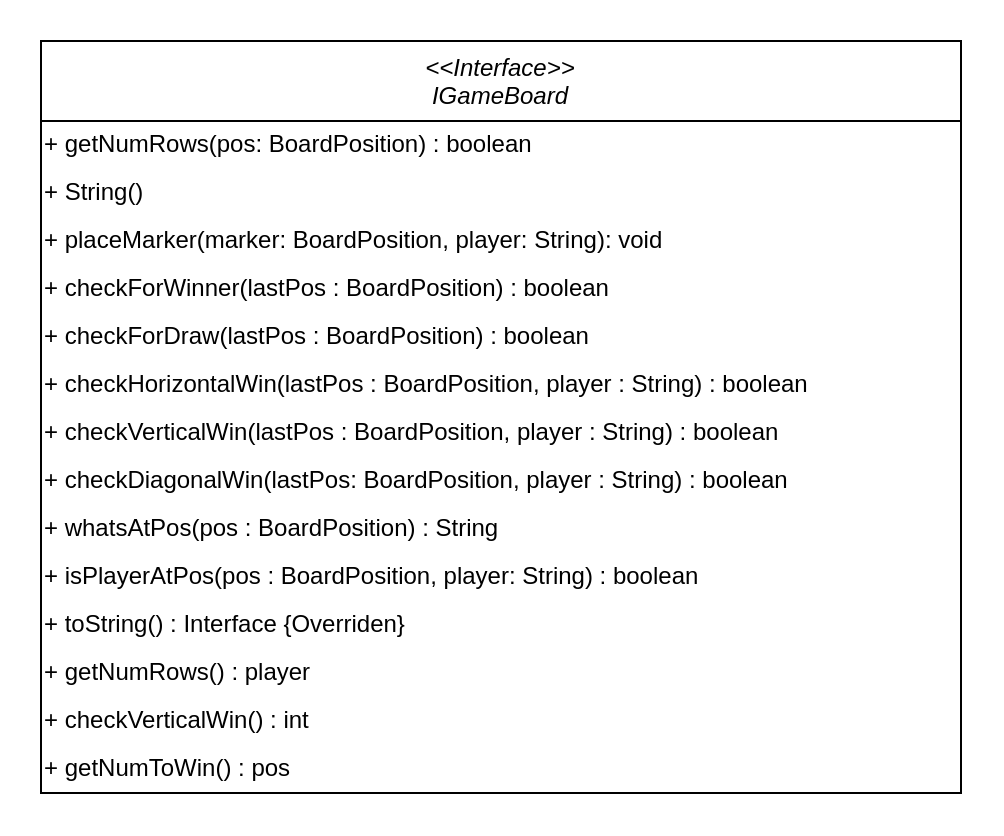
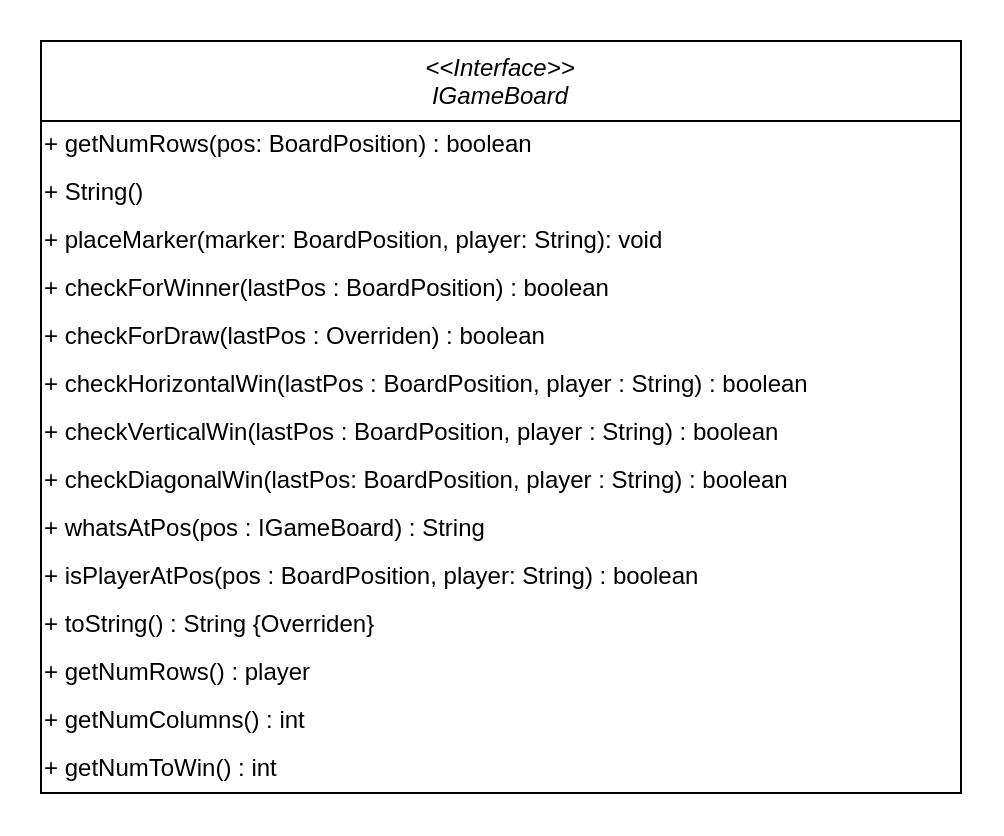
- <mxCell id="7" value="+ checkForDraw(lastPos : BoardPosition) : boolean" style="text;html=1;strokeColor=none;fillColor=none;align=left;verticalAlign=middle;whiteSpace=wrap;rounded=0;" vertex="1" parent="2"><mxGeometry y="136" width="460" height="24" as="geometry" /></mxCell>
+ <mxCell id="7" value="+ checkForDraw(lastPos : Overriden) : boolean" style="text;html=1;strokeColor=none;fillColor=none;align=left;verticalAlign=middle;whiteSpace=wrap;rounded=0;" vertex="1" parent="2"><mxGeometry y="136" width="460" height="24" as="geometry" /></mxCell>
- <mxCell id="11" value="+ whatsAtPos(pos : BoardPosition) : String" style="text;html=1;strokeColor=none;fillColor=none;align=left;verticalAlign=middle;whiteSpace=wrap;rounded=0;" vertex="1" parent="2"><mxGeometry y="232" width="460" height="24" as="geometry" /></mxCell>
+ <mxCell id="11" value="+ whatsAtPos(pos : IGameBoard) : String" style="text;html=1;strokeColor=none;fillColor=none;align=left;verticalAlign=middle;whiteSpace=wrap;rounded=0;" vertex="1" parent="2"><mxGeometry y="232" width="460" height="24" as="geometry" /></mxCell>
- <mxCell id="13" value="+ toString() : Interface {Overriden}" style="text;html=1;strokeColor=none;fillColor=none;align=left;verticalAlign=middle;whiteSpace=wrap;rounded=0;" vertex="1" parent="2"><mxGeometry y="280" width="460" height="24" as="geometry" /></mxCell>
+ <mxCell id="13" value="+ toString() : String {Overriden}" style="text;html=1;strokeColor=none;fillColor=none;align=left;verticalAlign=middle;whiteSpace=wrap;rounded=0;" vertex="1" parent="2"><mxGeometry y="280" width="460" height="24" as="geometry" /></mxCell>
- <mxCell id="15" value="+ checkVerticalWin() : int" style="text;html=1;strokeColor=none;fillColor=none;align=left;verticalAlign=middle;whiteSpace=wrap;rounded=0;" vertex="1" parent="2"><mxGeometry y="328" width="460" height="24" as="geometry" /></mxCell>
+ <mxCell id="15" value="+ getNumColumns() : int" style="text;html=1;strokeColor=none;fillColor=none;align=left;verticalAlign=middle;whiteSpace=wrap;rounded=0;" vertex="1" parent="2"><mxGeometry y="328" width="460" height="24" as="geometry" /></mxCell>
- <mxCell id="16" value="+ getNumToWin() : pos" style="text;html=1;strokeColor=none;fillColor=none;align=left;verticalAlign=middle;whiteSpace=wrap;rounded=0;" vertex="1" parent="2"><mxGeometry y="352" width="460" height="24" as="geometry" /></mxCell>
+ <mxCell id="16" value="+ getNumToWin() : int" style="text;html=1;strokeColor=none;fillColor=none;align=left;verticalAlign=middle;whiteSpace=wrap;rounded=0;" vertex="1" parent="2"><mxGeometry y="352" width="460" height="24" as="geometry" /></mxCell>
